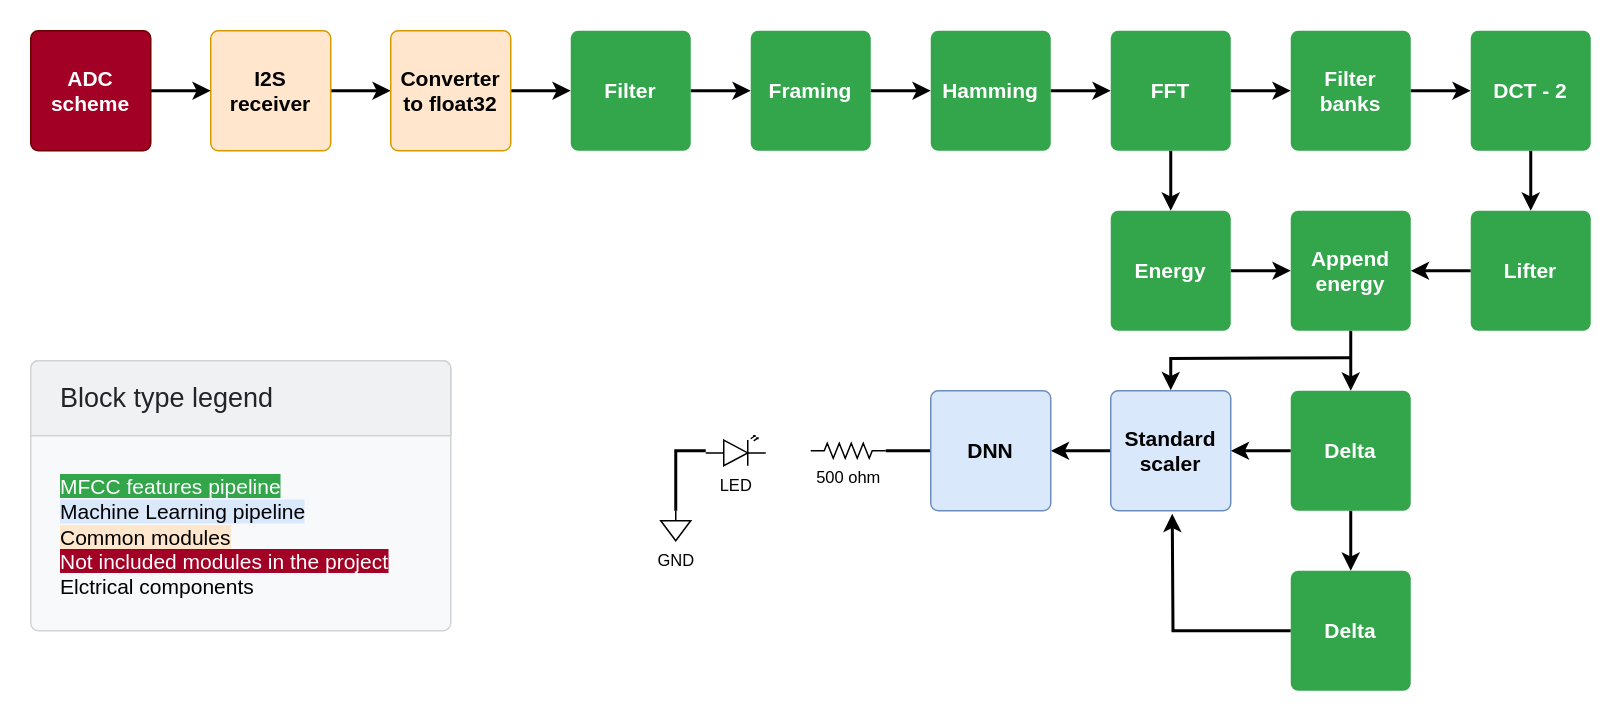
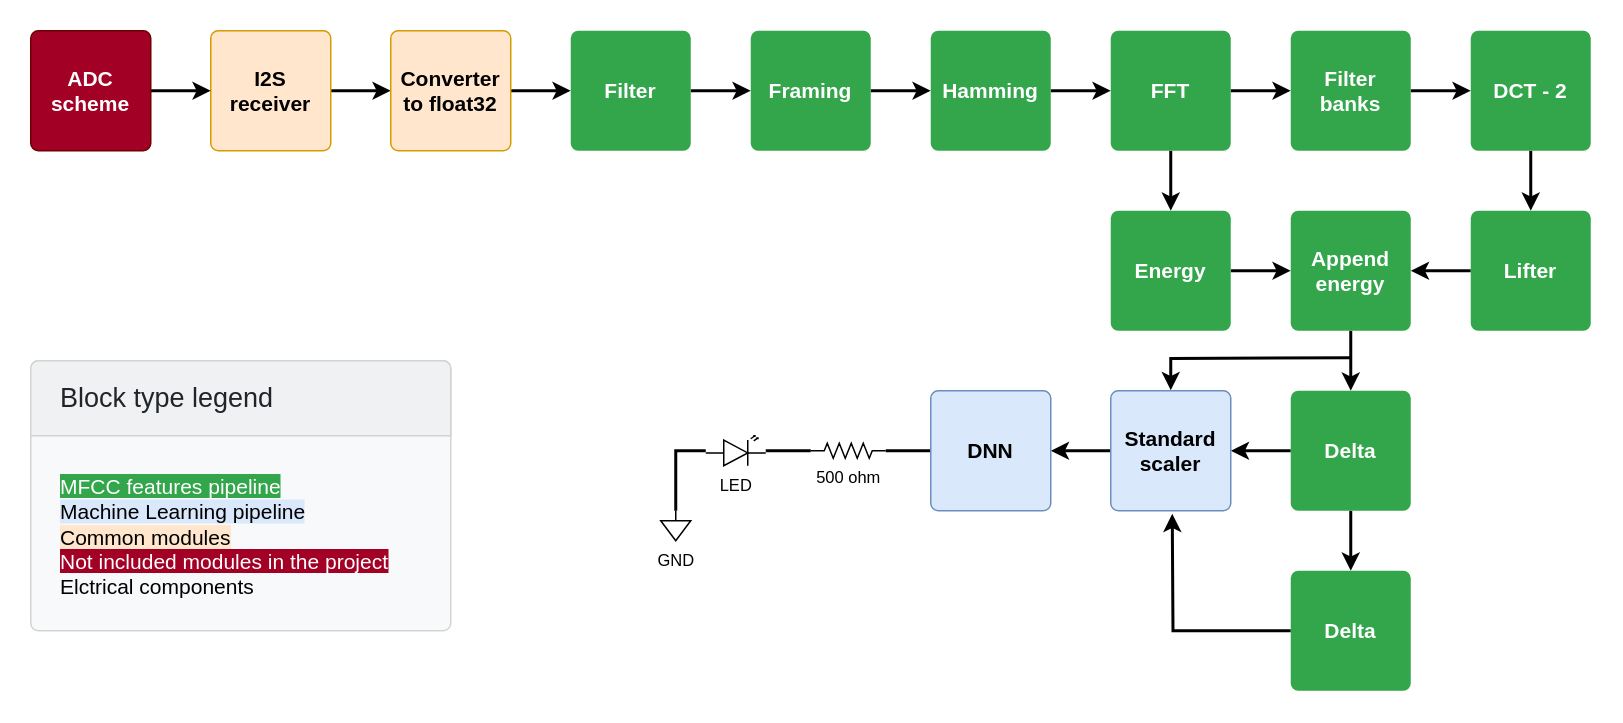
+ <mxCell id="34" value="" style="edgeStyle=orthogonalEdgeStyle;rounded=0;orthogonalLoop=1;jettySize=auto;html=1;fontSize=11;strokeWidth=2;endArrow=none;endFill=0;" edge="1" parent="1" source="35" target="33"><mxGeometry relative="1" as="geometry" /></mxCell>
